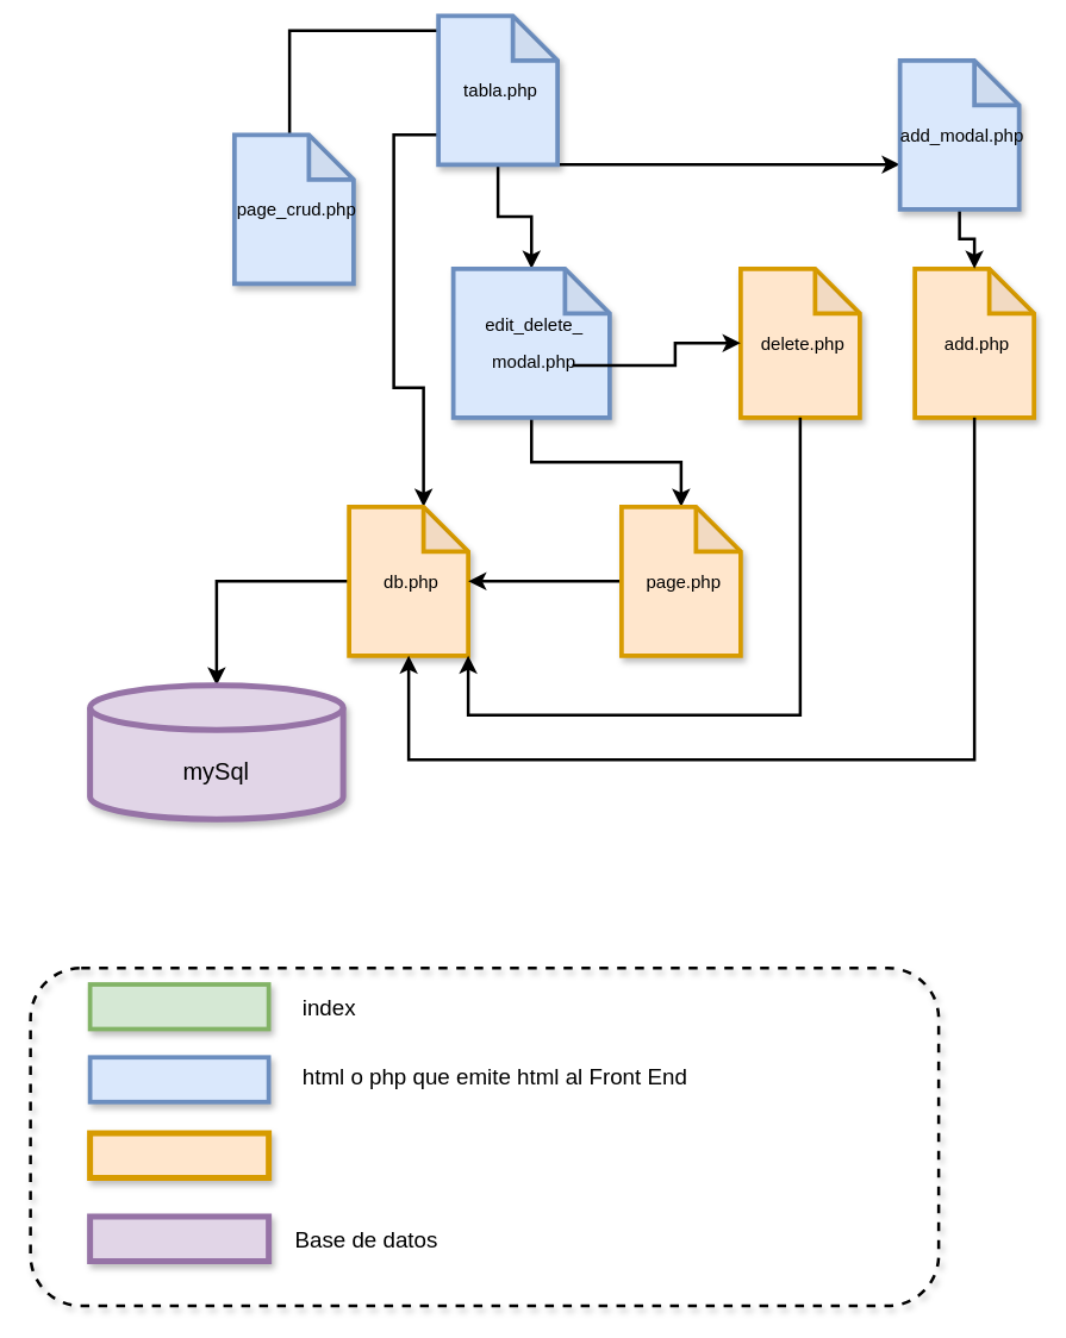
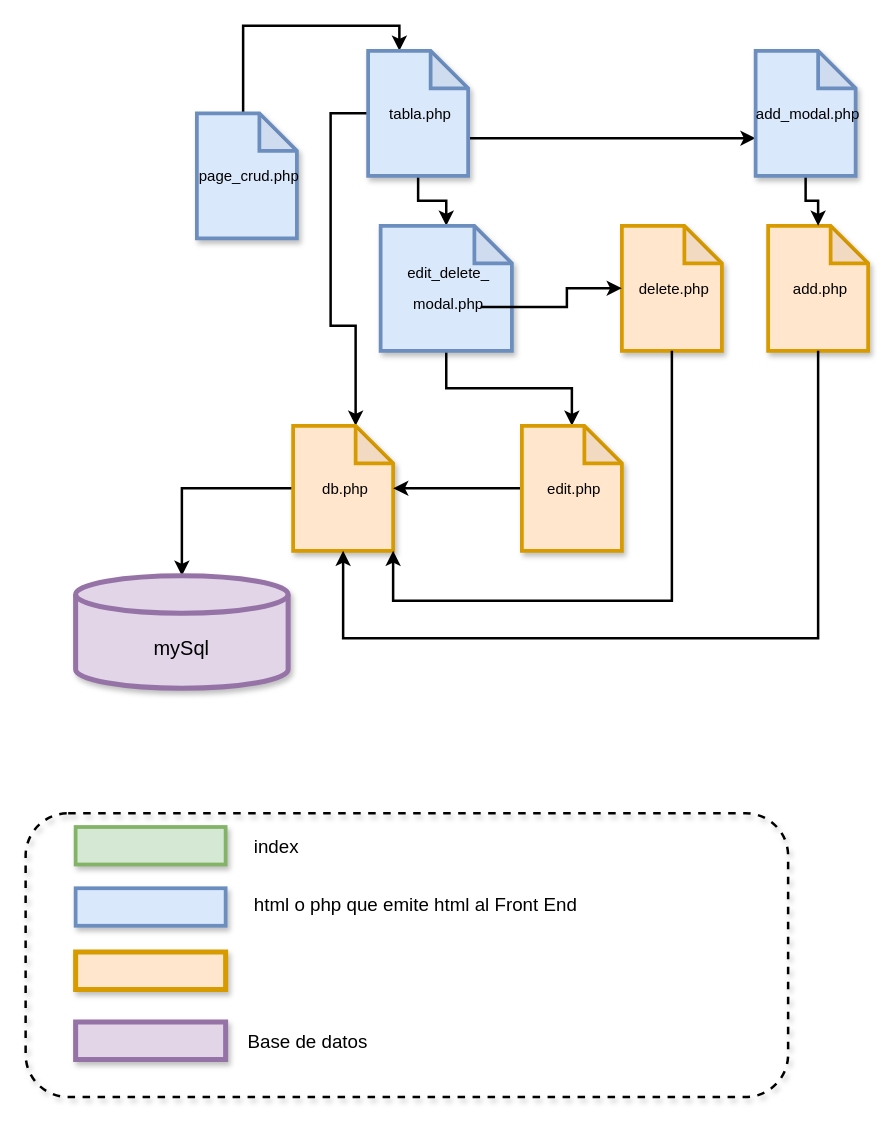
- <mxCell id="15" value="&lt;p style=&quot;line-height: 0.9&quot;&gt;&lt;font style=&quot;font-size: 12px&quot;&gt;tabla.php&lt;/font&gt;&lt;/p&gt;" style="shape=note;backgroundOutline=1;darkOpacity=0.05;fillColor=#dae8fc;strokeColor=#6c8ebf;strokeWidth=3;shadow=1;fontSize=13;whiteSpace=wrap;html=1;spacingRight=5;spacingLeft=9;" vertex="1" parent="1"><mxGeometry x="294" y="10" width="80" height="100" as="geometry" /></mxCell>
+ <mxCell id="15" value="&lt;p style=&quot;line-height: 0.9&quot;&gt;&lt;font style=&quot;font-size: 12px&quot;&gt;tabla.php&lt;/font&gt;&lt;/p&gt;" style="shape=note;backgroundOutline=1;darkOpacity=0.05;fillColor=#dae8fc;strokeColor=#6c8ebf;strokeWidth=3;shadow=1;fontSize=13;whiteSpace=wrap;html=1;spacingRight=5;spacingLeft=9;" vertex="1" parent="1"><mxGeometry x="294" y="40" width="80" height="100" as="geometry" /></mxCell>
- <mxCell id="26" value="&lt;p style=&quot;line-height: 0.9&quot;&gt;&lt;font style=&quot;font-size: 12px&quot;&gt;page&lt;/font&gt;&lt;span style=&quot;font-size: 12px&quot;&gt;.php&lt;/span&gt;&lt;/p&gt;" style="shape=note;backgroundOutline=1;darkOpacity=0.05;fillColor=#ffe6cc;strokeColor=#d79b00;strokeWidth=3;shadow=1;fontSize=13;whiteSpace=wrap;html=1;spacingRight=5;spacingLeft=9;" vertex="1" parent="1"><mxGeometry x="417" y="340" width="80" height="100" as="geometry" /></mxCell>
+ <mxCell id="26" value="&lt;p style=&quot;line-height: 0.9&quot;&gt;&lt;font style=&quot;font-size: 12px&quot;&gt;edit&lt;/font&gt;&lt;span style=&quot;font-size: 12px&quot;&gt;.php&lt;/span&gt;&lt;/p&gt;" style="shape=note;backgroundOutline=1;darkOpacity=0.05;fillColor=#ffe6cc;strokeColor=#d79b00;strokeWidth=3;shadow=1;fontSize=13;whiteSpace=wrap;html=1;spacingRight=5;spacingLeft=9;" vertex="1" parent="1"><mxGeometry x="417" y="340" width="80" height="100" as="geometry" /></mxCell>
